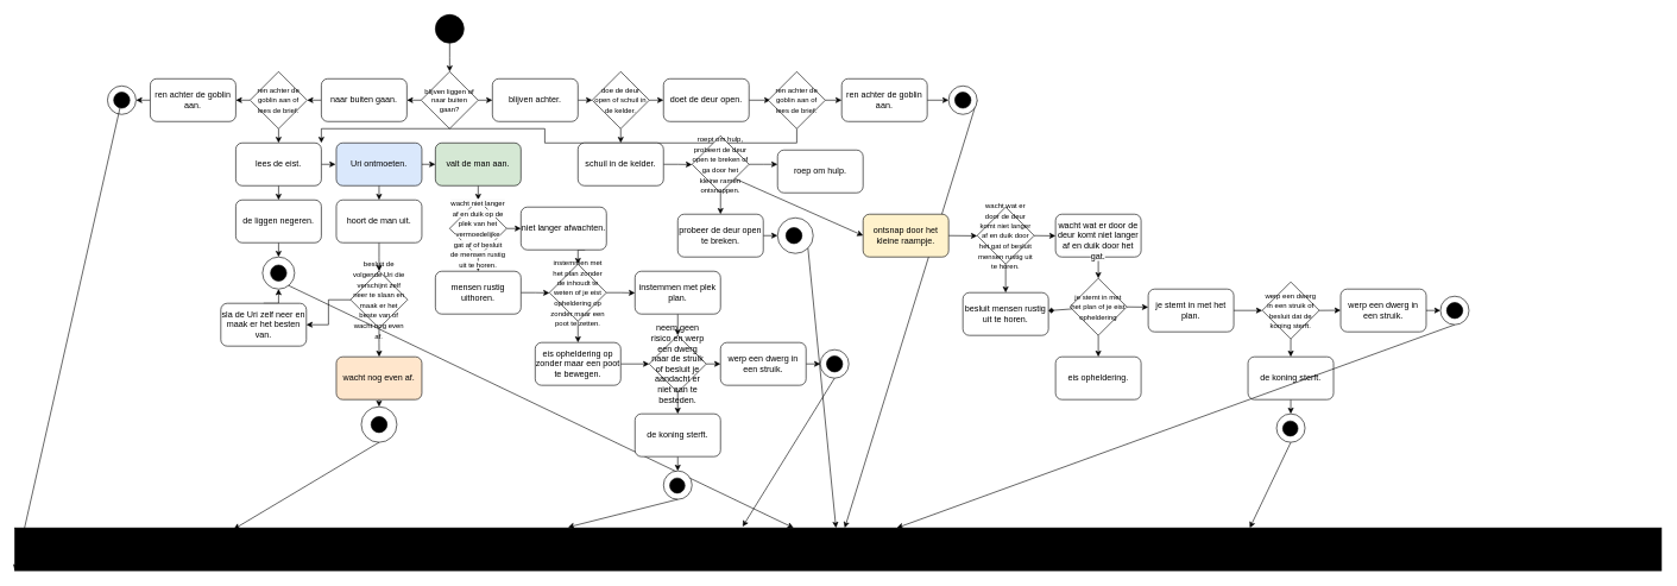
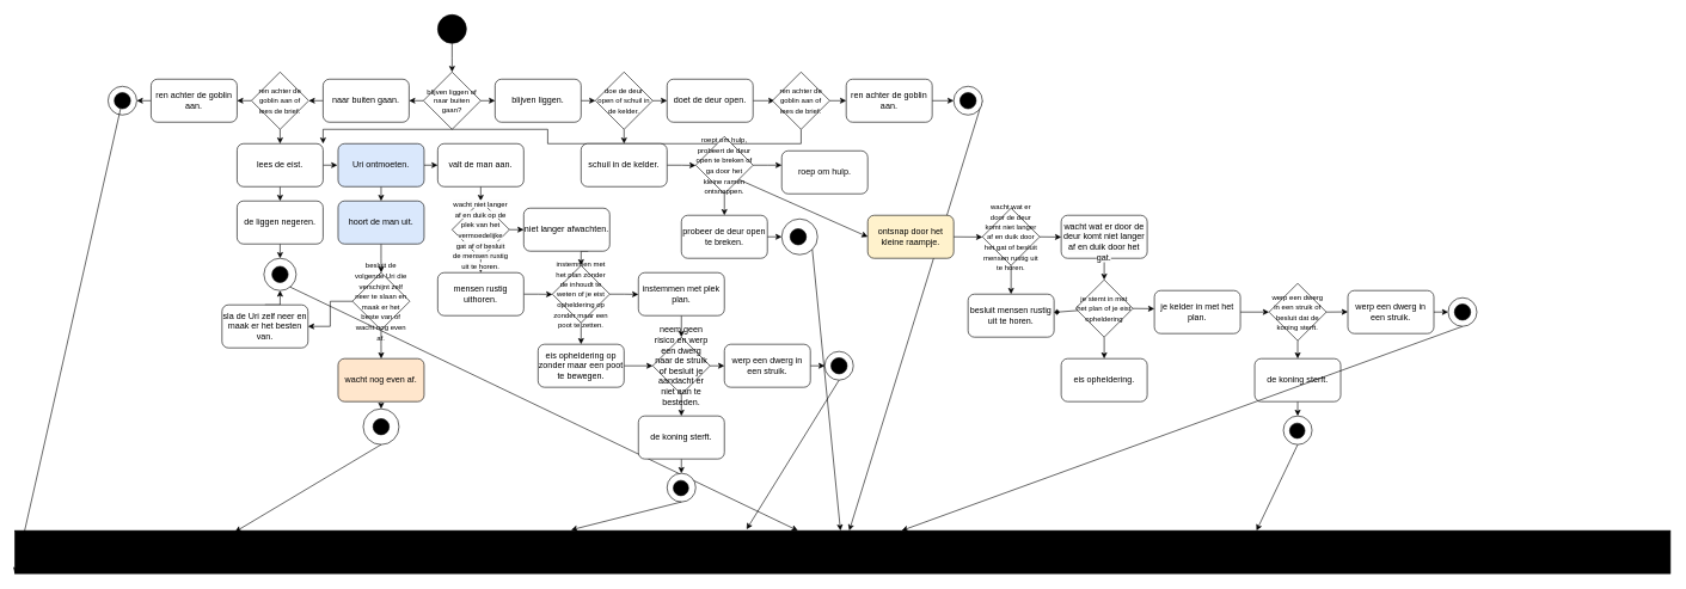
- <mxCell id="10" value="blijven achter." style="rounded=1;whiteSpace=wrap;html=1;" parent="1" vertex="1"><mxGeometry x="690" y="110" width="120" height="60" as="geometry" /></mxCell>
+ <mxCell id="10" value="blijven liggen." style="rounded=1;whiteSpace=wrap;html=1;" parent="1" vertex="1"><mxGeometry x="690" y="110" width="120" height="60" as="geometry" /></mxCell>
- <mxCell id="33" value="valt de man aan." style="rounded=1;whiteSpace=wrap;html=1;fillColor=#d5e8d4;" parent="1" vertex="1"><mxGeometry x="610" y="200" width="120" height="60" as="geometry" /></mxCell>
+ <mxCell id="33" value="valt de man aan." style="rounded=1;whiteSpace=wrap;html=1;" parent="1" vertex="1"><mxGeometry x="610" y="200" width="120" height="60" as="geometry" /></mxCell>
- <mxCell id="31" value="hoort de man uit." style="rounded=1;whiteSpace=wrap;html=1;" parent="1" vertex="1"><mxGeometry x="471" y="280" width="120" height="60" as="geometry" /></mxCell>
+ <mxCell id="31" value="hoort de man uit." style="rounded=1;whiteSpace=wrap;html=1;fillColor=#dae8fc;" parent="1" vertex="1"><mxGeometry x="471" y="280" width="120" height="60" as="geometry" /></mxCell>
- <mxCell id="99" value="je stemt in met het plan." style="rounded=1;whiteSpace=wrap;html=1;" vertex="1" parent="1"><mxGeometry x="1610" y="405" width="120" height="60" as="geometry" /></mxCell>
+ <mxCell id="99" value="je kelder in met het plan." style="rounded=1;whiteSpace=wrap;html=1;" vertex="1" parent="1"><mxGeometry x="1610" y="405" width="120" height="60" as="geometry" /></mxCell>
